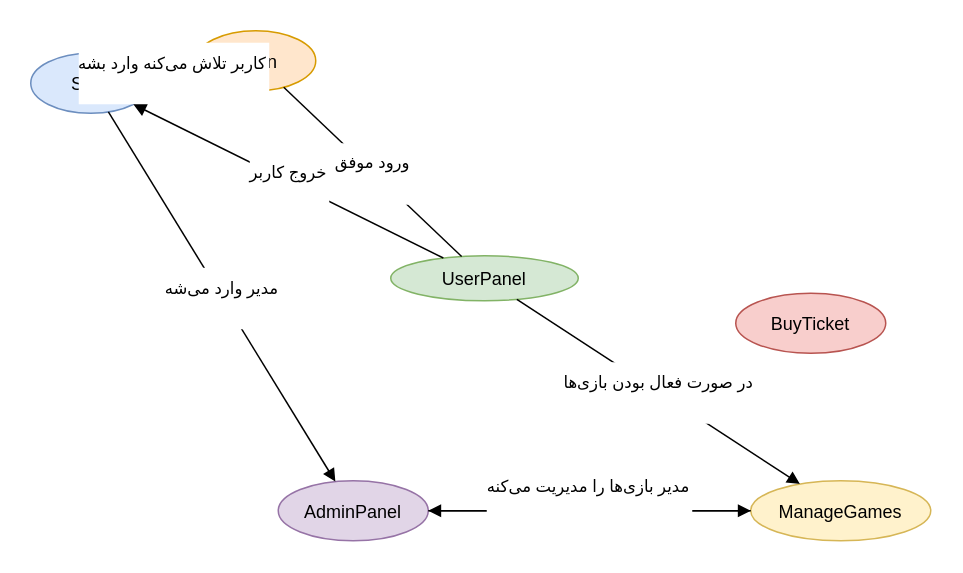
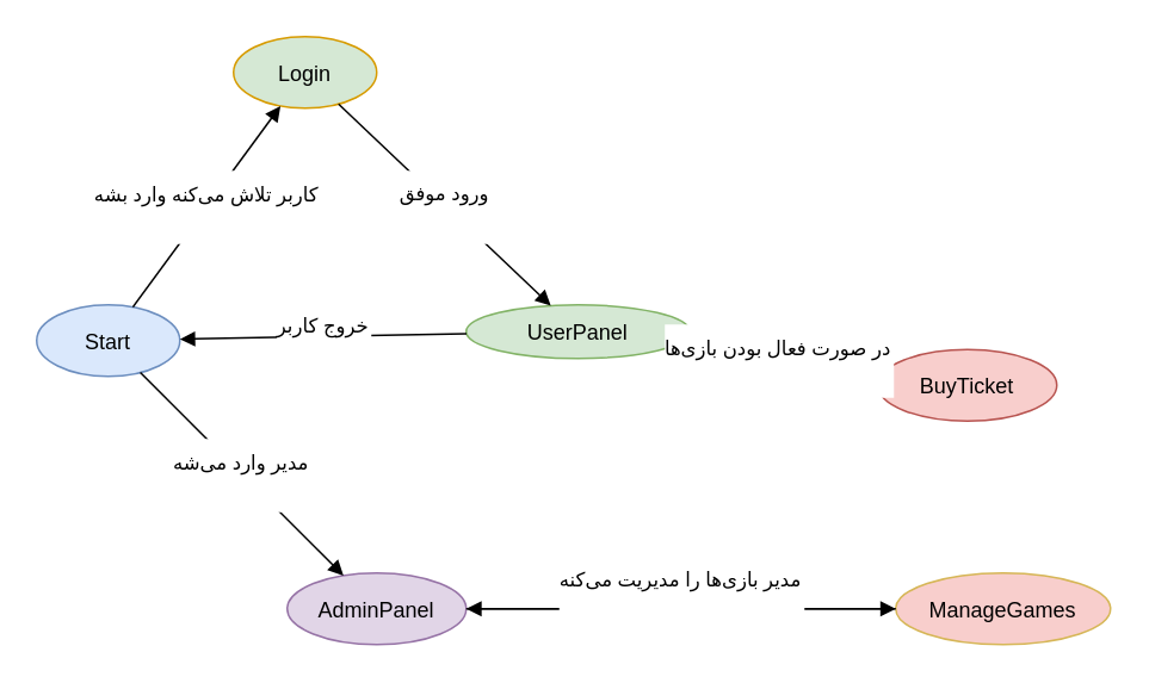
- <mxCell id="3" value="Login" style="ellipse;fillColor=#FFE6CC;strokeColor=#D79B00;" parent="1" vertex="1"><mxGeometry x="130" y="20" width="80" height="40" as="geometry" /></mxCell>
+ <mxCell id="3" value="Login" style="ellipse;fillColor=#d5e8d4;strokeColor=#D79B00;" parent="1" vertex="1"><mxGeometry x="130" y="20" width="80" height="40" as="geometry" /></mxCell>
- <mxCell id="2" value="Start" style="ellipse;fillColor=#DAE8FC;strokeColor=#6C8EBF;" parent="1" vertex="1"><mxGeometry x="20" y="35" width="80" height="40" as="geometry" /></mxCell>
+ <mxCell id="2" value="Start" style="ellipse;fillColor=#DAE8FC;strokeColor=#6C8EBF;" parent="1" vertex="1"><mxGeometry x="20" y="170" width="80" height="40" as="geometry" /></mxCell>
- <mxCell id="9" value="&#10;ورود موفق&#10;&#10;" style="endArrow=none;" parent="1" source="3" target="4" edge="1"><mxGeometry relative="1" as="geometry" /></mxCell>
+ <mxCell id="9" value="&#10;ورود موفق&#10;&#10;" style="endArrow=block;" parent="1" source="3" target="4" edge="1"><mxGeometry relative="1" as="geometry" /></mxCell>
- <mxCell id="10" value="&#10;در صورت فعال بودن بازی‌ها&#10;&#10;" style="endArrow=block;" parent="1" source="4" target="7" edge="1"><mxGeometry relative="1" as="geometry" /></mxCell>
+ <mxCell id="10" value="&#10;در صورت فعال بودن بازی‌ها&#10;&#10;" style="endArrow=block;" parent="1" source="4" target="5" edge="1"><mxGeometry relative="1" as="geometry" /></mxCell>
- <mxCell id="6" value="AdminPanel" style="ellipse;fillColor=#E1D5E7;strokeColor=#9673A6;" parent="1" vertex="1"><mxGeometry x="185" y="320" width="100" height="40" as="geometry" /></mxCell>
+ <mxCell id="6" value="AdminPanel" style="ellipse;fillColor=#E1D5E7;strokeColor=#9673A6;" parent="1" vertex="1"><mxGeometry x="160" y="320" width="100" height="40" as="geometry" /></mxCell>
- <mxCell id="7" value="ManageGames" style="ellipse;fillColor=#FFF2CC;strokeColor=#D6B656;" parent="1" vertex="1"><mxGeometry x="500" y="320" width="120" height="40" as="geometry" /></mxCell>
+ <mxCell id="7" value="ManageGames" style="ellipse;fillColor=#f8cecc;strokeColor=#D6B656;" parent="1" vertex="1"><mxGeometry x="500" y="320" width="120" height="40" as="geometry" /></mxCell>
